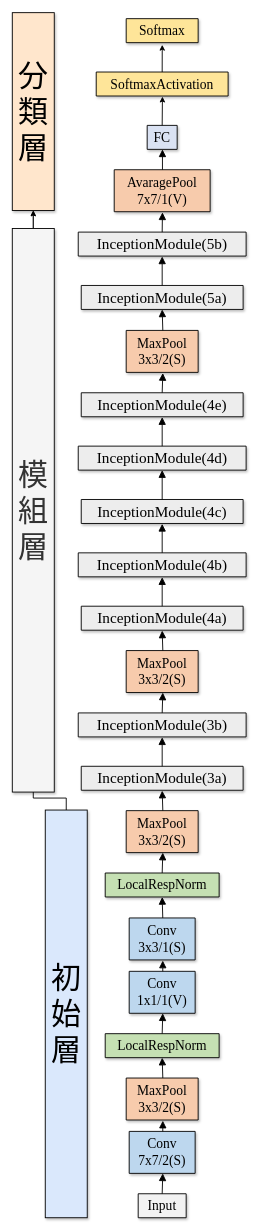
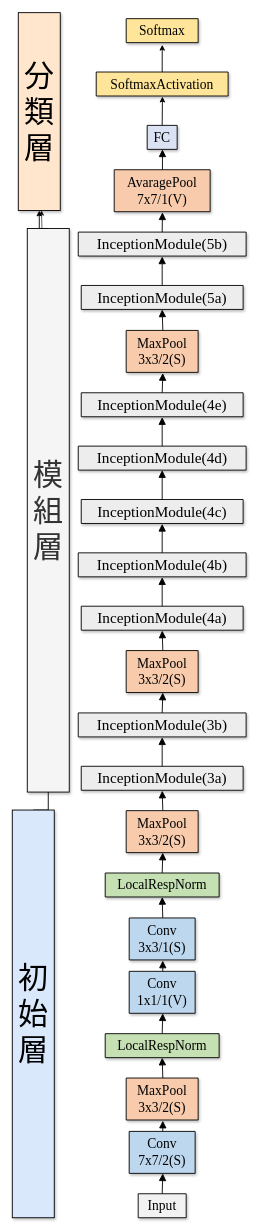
- <mxCell id="45" value="&lt;font style=&quot;font-size: 50px;&quot;&gt;分&lt;br&gt;類&lt;br&gt;層&lt;/font&gt;" style="rounded=0;whiteSpace=wrap;html=1;fillColor=#ffe6cc;strokeWidth=1.5;strokeColor=default;shadow=1;" vertex="1" parent="1"><mxGeometry x="20" y="20" width="70" height="330" as="geometry" /></mxCell>
+ <mxCell id="45" value="&lt;font style=&quot;font-size: 50px;&quot;&gt;分&lt;br&gt;類&lt;br&gt;層&lt;/font&gt;" style="rounded=0;whiteSpace=wrap;html=1;fillColor=#ffe6cc;strokeWidth=1.5;strokeColor=default;shadow=1;" vertex="1" parent="1"><mxGeometry x="30" y="20" width="70" height="330" as="geometry" /></mxCell>
- <mxCell id="48" value="&lt;font style=&quot;font-size: 50px;&quot;&gt;模組&lt;br&gt;層&lt;/font&gt;" style="rounded=0;whiteSpace=wrap;html=1;fillColor=#f5f5f5;strokeWidth=1.5;fontColor=#333333;strokeColor=default;shadow=1;" vertex="1" parent="1"><mxGeometry x="20" y="380" width="70" height="940" as="geometry" /></mxCell>
+ <mxCell id="48" value="&lt;font style=&quot;font-size: 50px;&quot;&gt;模組&lt;br&gt;層&lt;/font&gt;" style="rounded=0;whiteSpace=wrap;html=1;fillColor=#f5f5f5;strokeWidth=1.5;fontColor=#333333;strokeColor=default;shadow=1;" vertex="1" parent="1"><mxGeometry x="45" y="380" width="70" height="940" as="geometry" /></mxCell>
- <mxCell id="50" value="&lt;font style=&quot;font-size: 50px;&quot;&gt;初始層&lt;/font&gt;" style="rounded=0;whiteSpace=wrap;html=1;fillColor=#dae8fc;strokeWidth=1.5;strokeColor=default;shadow=1;" vertex="1" parent="1"><mxGeometry x="75" y="1350" width="70" height="680" as="geometry" /></mxCell>
+ <mxCell id="50" value="&lt;font style=&quot;font-size: 50px;&quot;&gt;初始層&lt;/font&gt;" style="rounded=0;whiteSpace=wrap;html=1;fillColor=#dae8fc;strokeWidth=1.5;strokeColor=default;shadow=1;" vertex="1" parent="1"><mxGeometry x="20" y="1350" width="70" height="680" as="geometry" /></mxCell>
